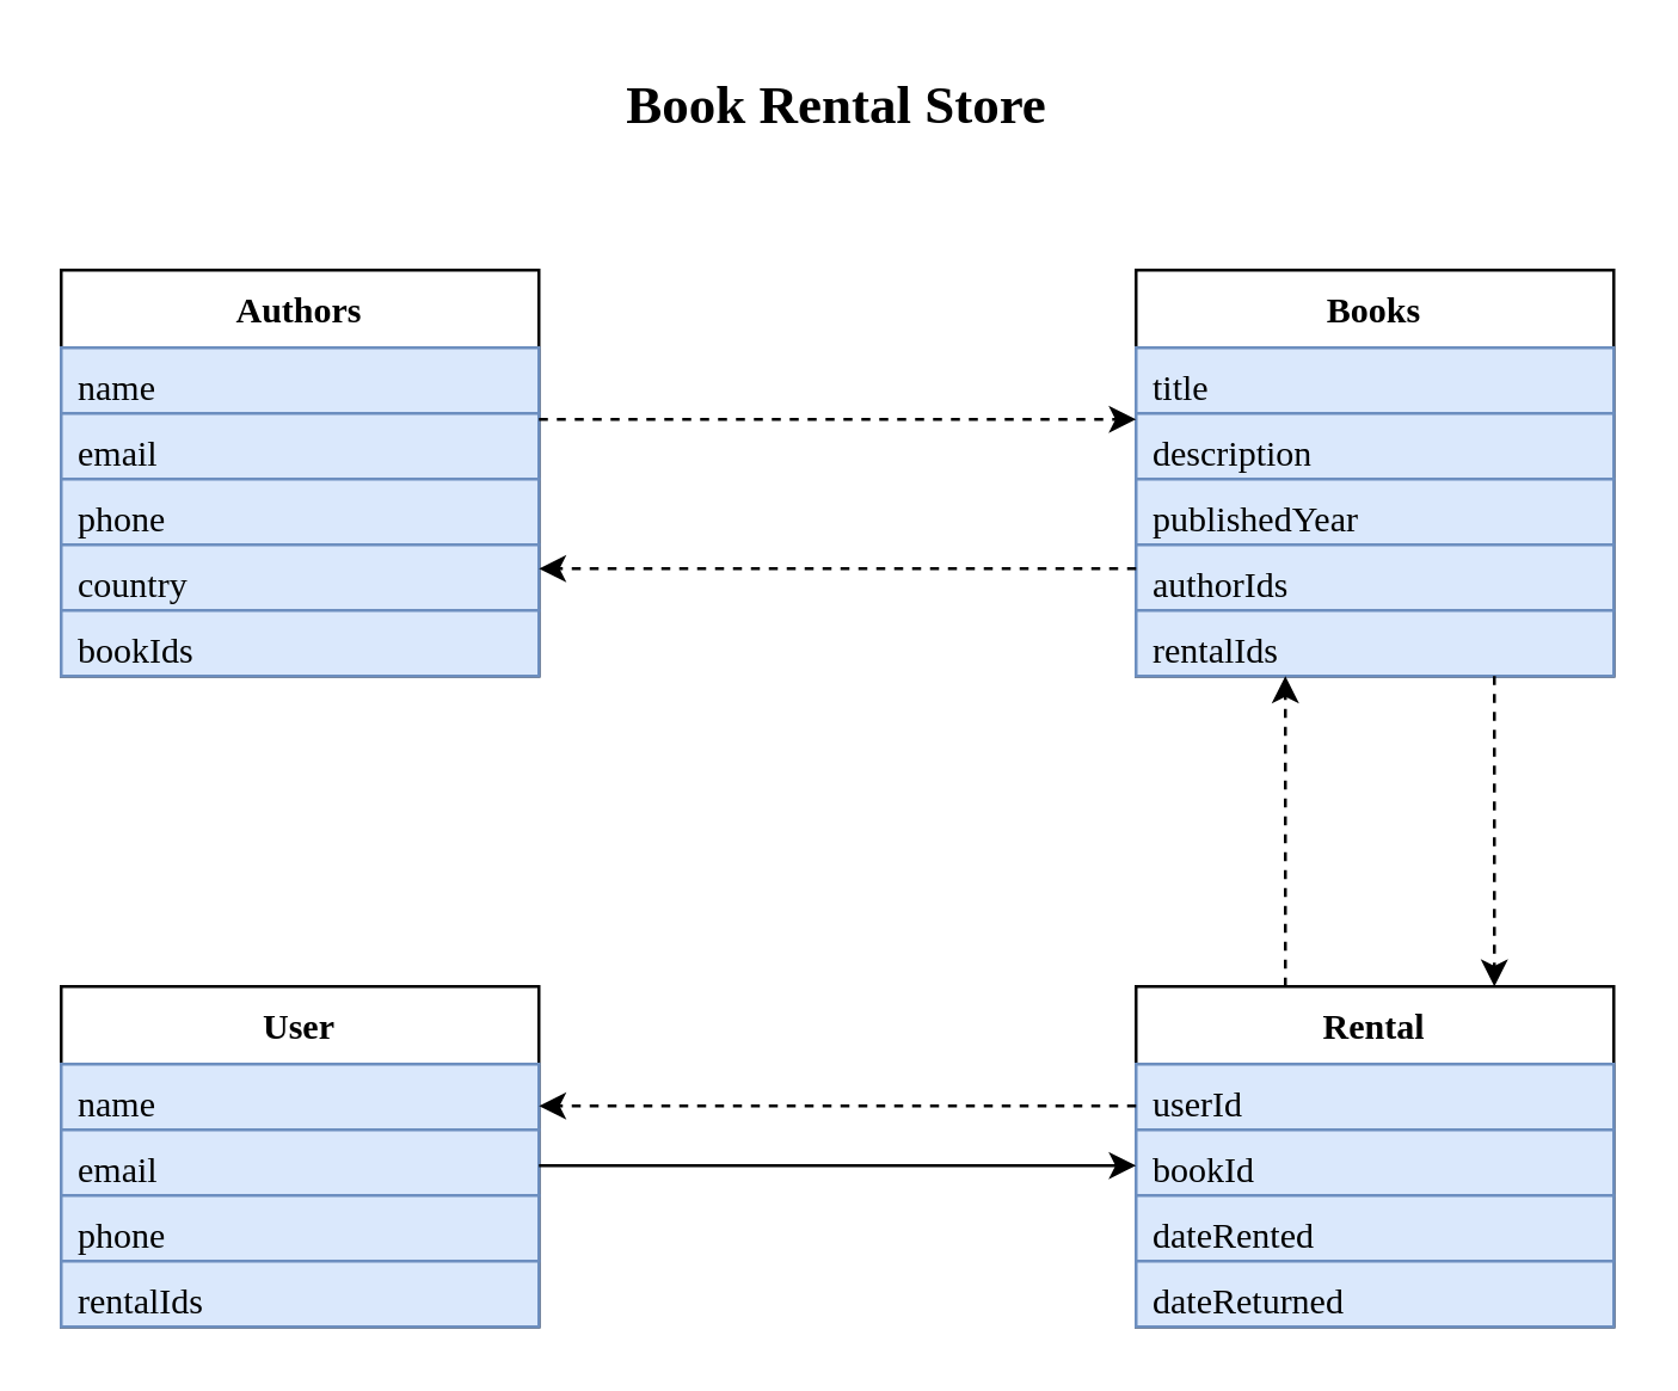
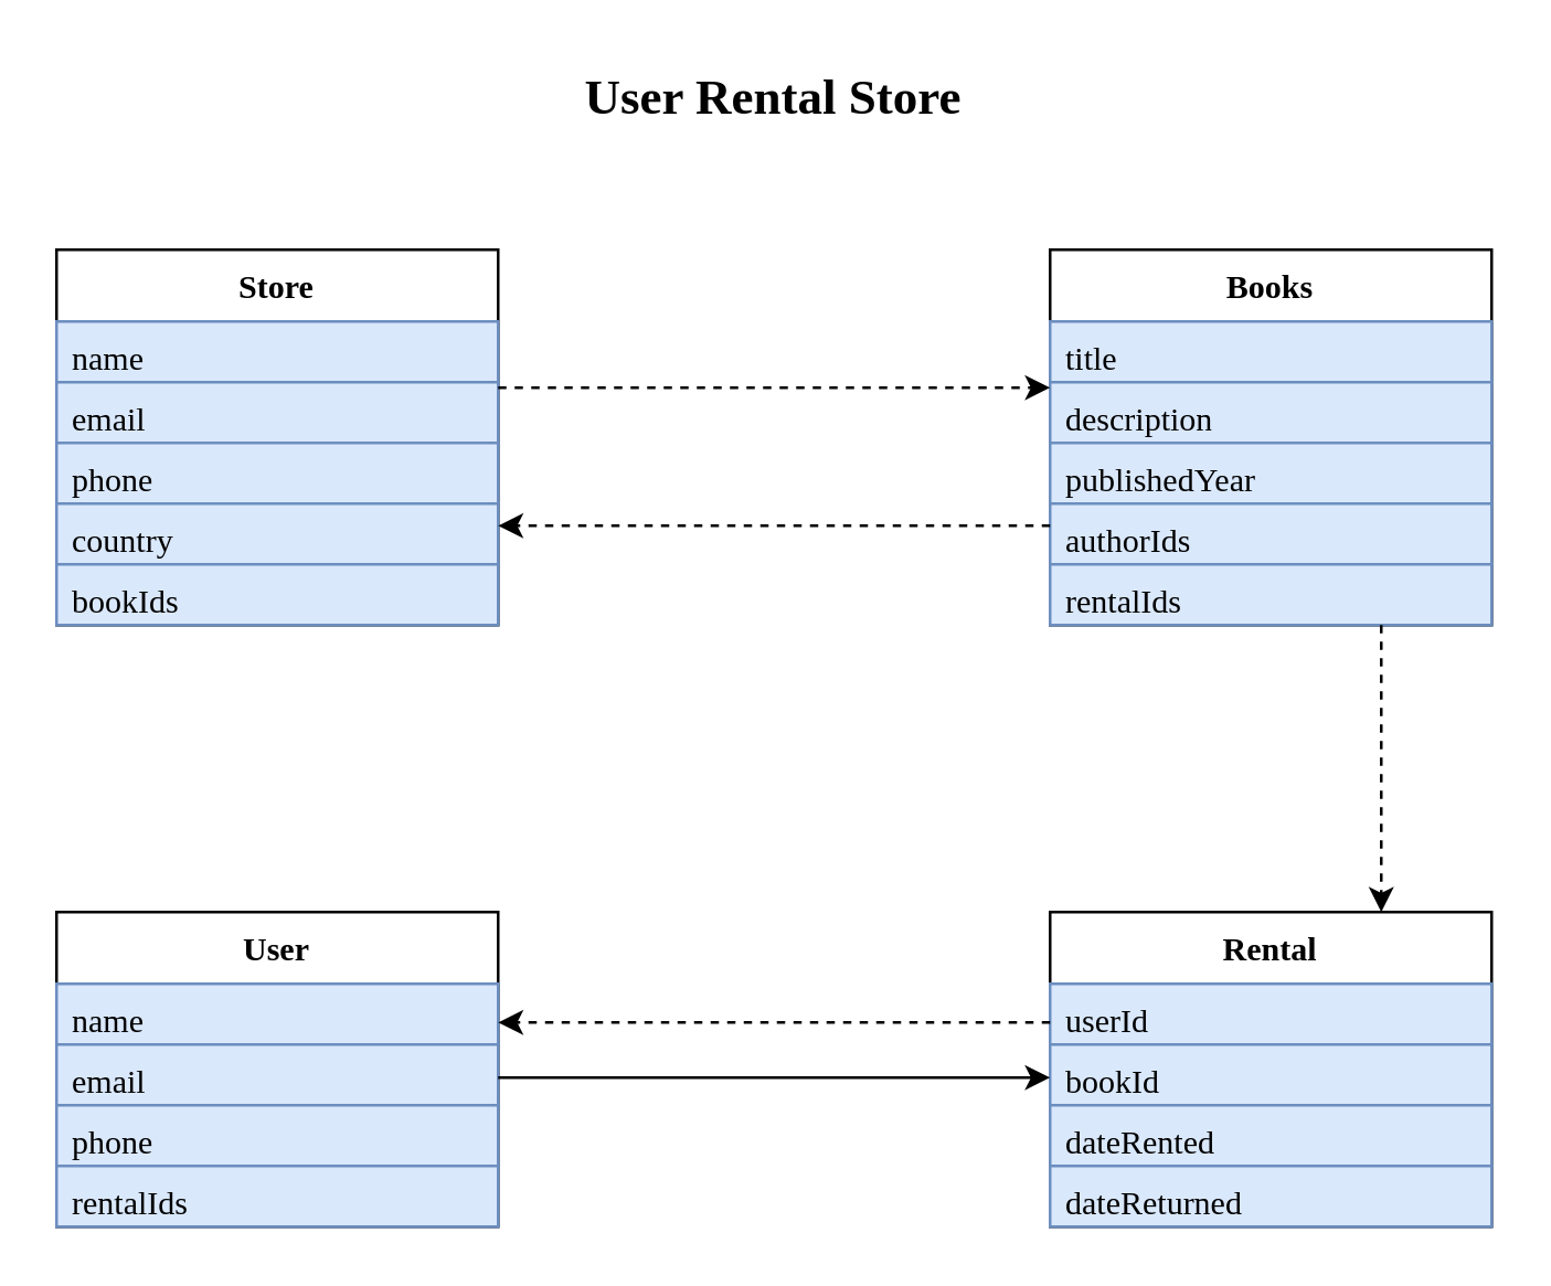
- <mxCell id="2" value="Book Rental Store" style="text;html=1;strokeColor=none;fillColor=none;align=center;verticalAlign=middle;whiteSpace=wrap;rounded=0;fontSize=18;fontStyle=1;fontFamily=Comic Sans MS;" parent="1" vertex="1"><mxGeometry x="180" y="20" width="200" height="30" as="geometry" /></mxCell>
+ <mxCell id="2" value="User Rental Store" style="text;html=1;strokeColor=none;fillColor=none;align=center;verticalAlign=middle;whiteSpace=wrap;rounded=0;fontSize=18;fontStyle=1;fontFamily=Comic Sans MS;" parent="1" vertex="1"><mxGeometry x="180" y="20" width="200" height="30" as="geometry" /></mxCell>
- <mxCell id="3" value="Authors" style="swimlane;fontStyle=1;align=center;verticalAlign=top;childLayout=stackLayout;horizontal=1;startSize=26;horizontalStack=0;resizeParent=1;resizeParentMax=0;resizeLast=0;collapsible=0;marginBottom=0;whiteSpace=wrap;html=1;fontFamily=Comic Sans MS;" parent="1" vertex="1"><mxGeometry x="20" y="90" width="160" height="136" as="geometry" /></mxCell>
+ <mxCell id="3" value="Store" style="swimlane;fontStyle=1;align=center;verticalAlign=top;childLayout=stackLayout;horizontal=1;startSize=26;horizontalStack=0;resizeParent=1;resizeParentMax=0;resizeLast=0;collapsible=0;marginBottom=0;whiteSpace=wrap;html=1;fontFamily=Comic Sans MS;" parent="1" vertex="1"><mxGeometry x="20" y="90" width="160" height="136" as="geometry" /></mxCell>
- <mxCell id="30" value="" style="edgeStyle=orthogonalEdgeStyle;rounded=0;orthogonalLoop=1;jettySize=auto;html=1;endArrow=classic;endFill=1;dashed=1;fontFamily=Comic Sans MS;fontStyle=0" parent="1" source="20" target="9" edge="1"><mxGeometry relative="1" as="geometry"><Array as="points"><mxPoint x="430" y="270" /><mxPoint x="430" y="270" /></Array></mxGeometry></mxCell>
